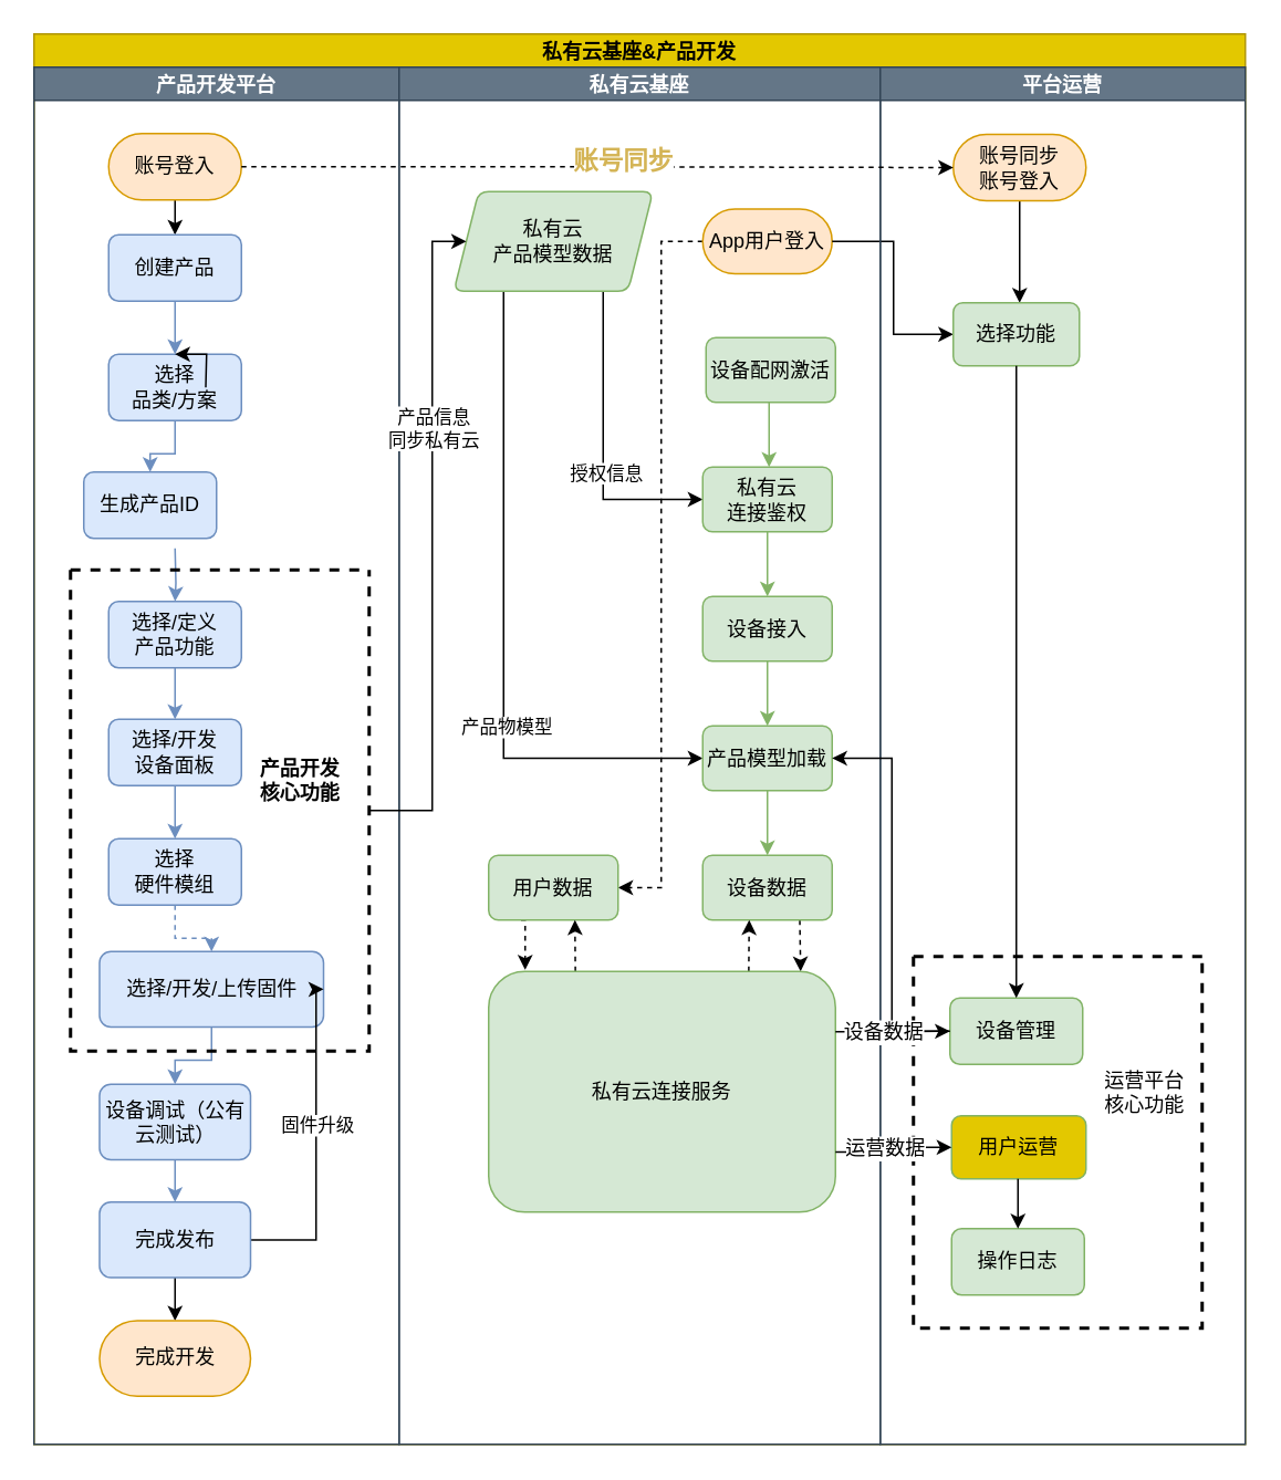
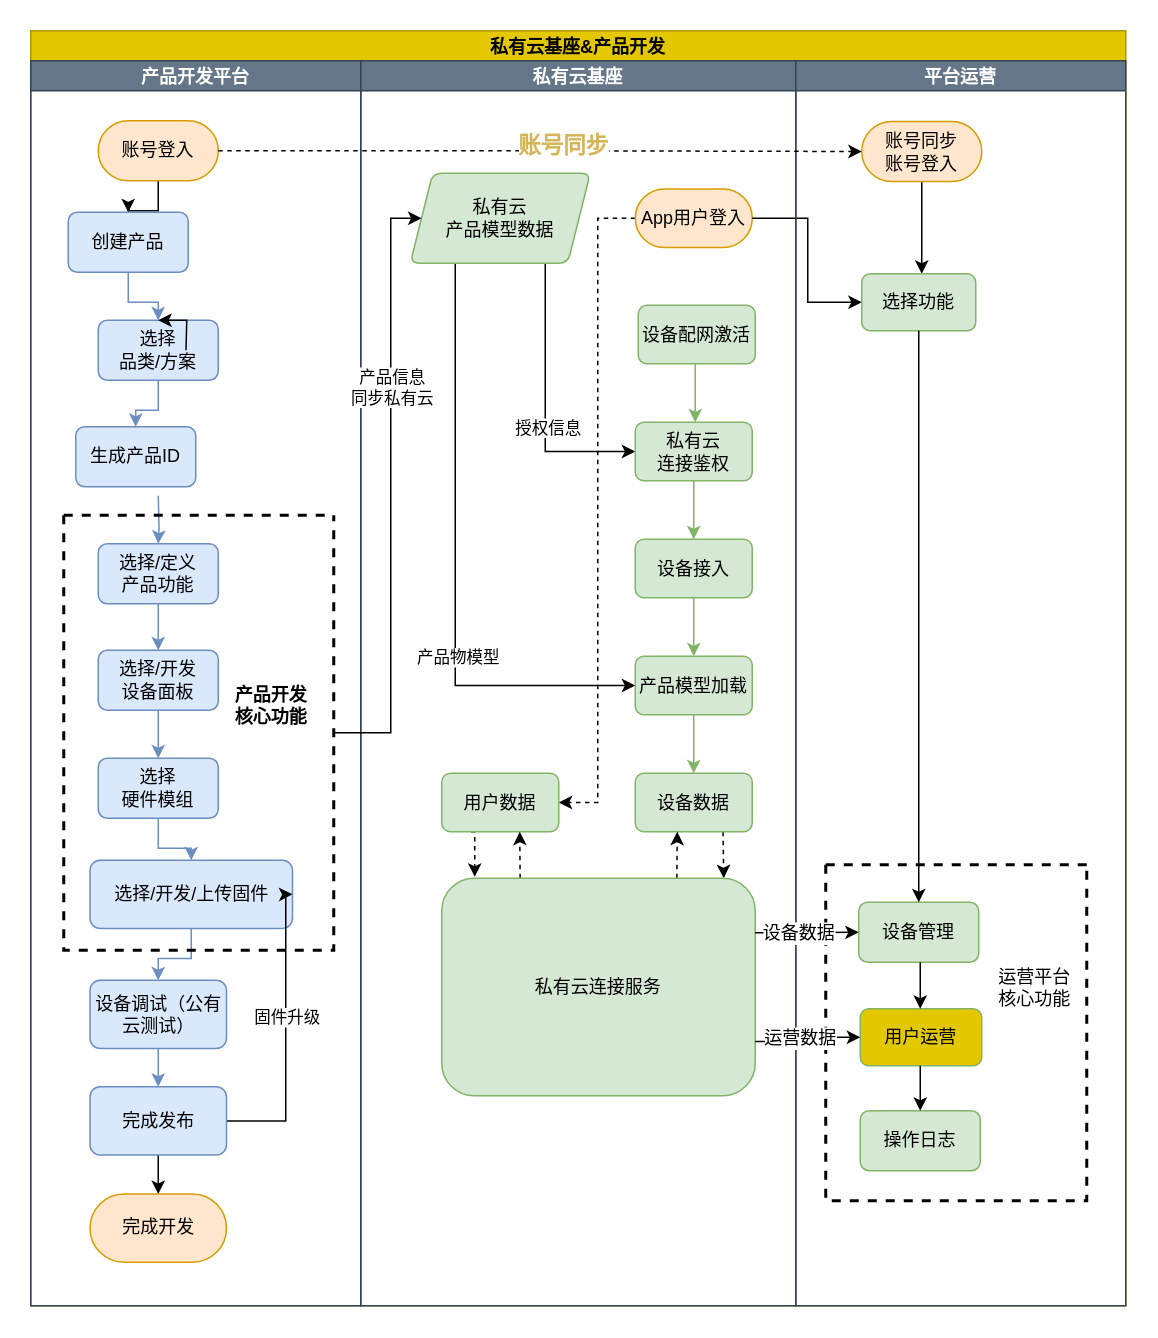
- <mxCell id="7" value="创建产品" style="rounded=1;whiteSpace=wrap;html=1;fillColor=#dae8fc;strokeColor=#6c8ebf;" vertex="1" parent="3"><mxGeometry x="45" y="101" width="80" height="40" as="geometry" /></mxCell>
+ <mxCell id="7" value="创建产品" style="rounded=1;whiteSpace=wrap;html=1;fillColor=#dae8fc;strokeColor=#6c8ebf;" vertex="1" parent="3"><mxGeometry x="25" y="101" width="80" height="40" as="geometry" /></mxCell>
- <mxCell id="61" value="" style="edgeStyle=elbowEdgeStyle;rounded=0;orthogonalLoop=1;jettySize=auto;html=1;fontSize=15;fontColor=#000000;" edge="1" parent="53" source="57" target="42"><mxGeometry relative="1" as="geometry" /></mxCell>
+ <mxCell id="61" value="" style="edgeStyle=elbowEdgeStyle;rounded=0;orthogonalLoop=1;jettySize=auto;html=1;fontSize=15;fontColor=#000000;" edge="1" parent="53" source="57" target="60"><mxGeometry relative="1" as="geometry" /></mxCell>
- <mxCell id="15" value="" style="edgeStyle=orthogonalEdgeStyle;rounded=0;orthogonalLoop=1;jettySize=auto;html=1;fillColor=#dae8fc;strokeColor=#6c8ebf;dashed=1;" edge="1" parent="3" source="16" target="18"><mxGeometry relative="1" as="geometry" /></mxCell>
+ <mxCell id="15" value="" style="edgeStyle=orthogonalEdgeStyle;rounded=0;orthogonalLoop=1;jettySize=auto;html=1;fillColor=#dae8fc;strokeColor=#6c8ebf;" edge="1" parent="3" source="16" target="18"><mxGeometry relative="1" as="geometry" /></mxCell>
